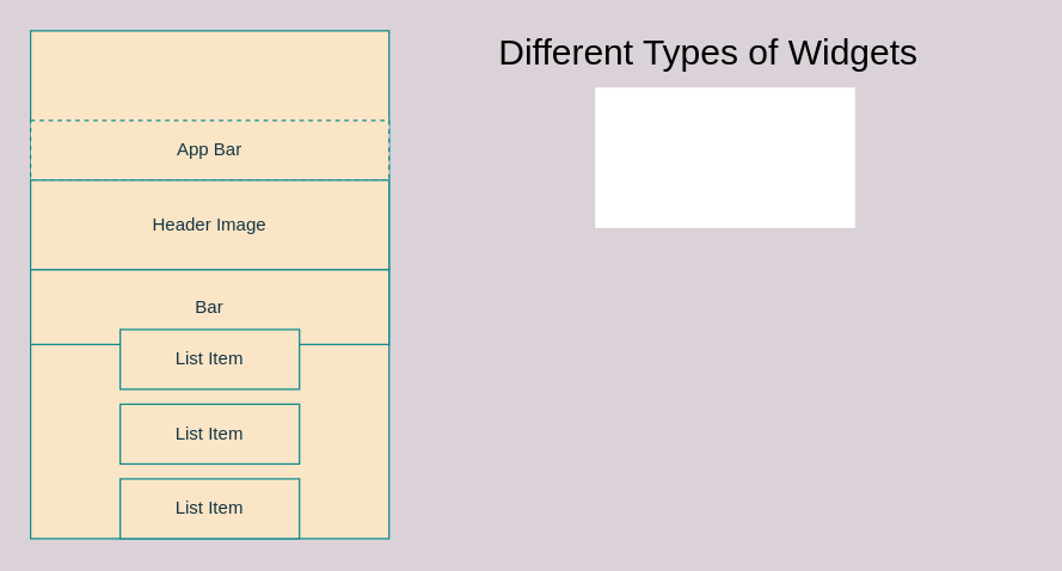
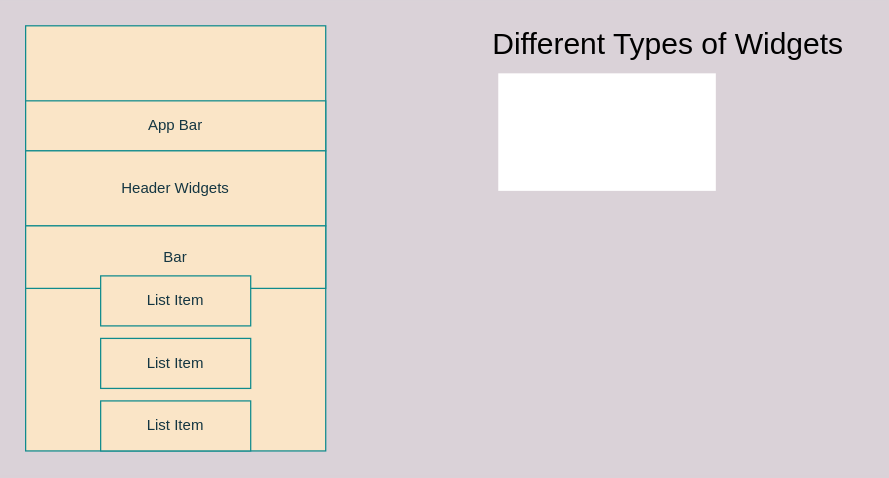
- <mxCell id="9" value="&lt;font style=&quot;font-size: 24px&quot;&gt;Different Types of Widgets&lt;/font&gt;" style="text;html=1;strokeColor=none;fillColor=none;align=center;verticalAlign=middle;whiteSpace=wrap;rounded=0;strokeWidth=24;" vertex="1" parent="1"><mxGeometry x="319" y="20" width="310" height="30" as="geometry" /></mxCell>
+ <mxCell id="9" value="&lt;font style=&quot;font-size: 24px&quot;&gt;Different Types of Widgets&lt;/font&gt;" style="text;html=1;strokeColor=none;fillColor=none;align=center;verticalAlign=middle;whiteSpace=wrap;rounded=0;strokeWidth=24;" vertex="1" parent="1"><mxGeometry x="379" y="20" width="310" height="30" as="geometry" /></mxCell>
- <mxCell id="3" value="App Bar" style="rounded=0;whiteSpace=wrap;html=1;fillColor=#FAE5C7;strokeColor=#0F8B8D;fontColor=#143642;dashed=1;" parent="1" vertex="1"><mxGeometry x="20" y="80" width="240" height="40" as="geometry" /></mxCell>
+ <mxCell id="3" value="App Bar" style="rounded=0;whiteSpace=wrap;html=1;fillColor=#FAE5C7;strokeColor=#0F8B8D;fontColor=#143642;" parent="1" vertex="1"><mxGeometry x="20" y="80" width="240" height="40" as="geometry" /></mxCell>
- <mxCell id="4" value="Header Image" style="rounded=0;whiteSpace=wrap;html=1;fillColor=#FAE5C7;strokeColor=#0F8B8D;fontColor=#143642;" parent="1" vertex="1"><mxGeometry x="20" y="120" width="240" height="60" as="geometry" /></mxCell>
+ <mxCell id="4" value="Header Widgets" style="rounded=0;whiteSpace=wrap;html=1;fillColor=#FAE5C7;strokeColor=#0F8B8D;fontColor=#143642;" parent="1" vertex="1"><mxGeometry x="20" y="120" width="240" height="60" as="geometry" /></mxCell>
